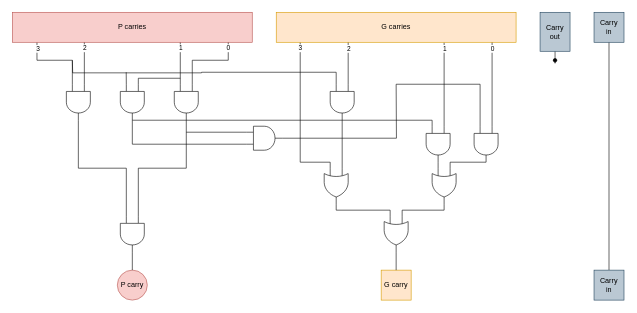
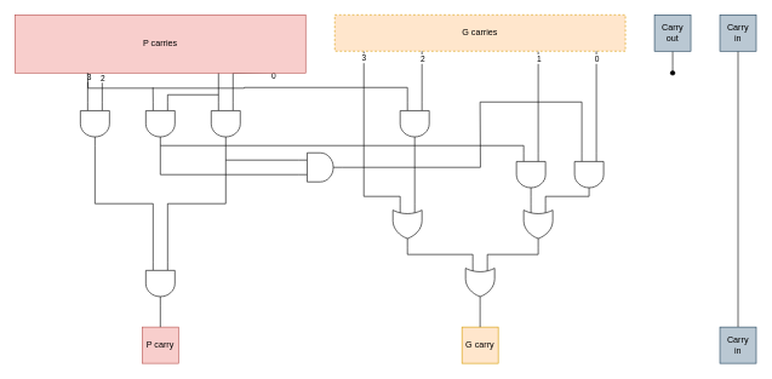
- <mxCell id="20" value="P carries" style="rounded=0;whiteSpace=wrap;html=1;fillColor=#f8cecc;strokeColor=#b85450;" parent="1" vertex="1"><mxGeometry x="20" y="20" width="400" height="50" as="geometry" /></mxCell>
+ <mxCell id="20" value="P carries" style="rounded=0;whiteSpace=wrap;html=1;fillColor=#f8cecc;strokeColor=#b85450;" parent="1" vertex="1"><mxGeometry x="20" y="20" width="400" height="80" as="geometry" /></mxCell>
- <mxCell id="54" value="G carries" style="rounded=0;whiteSpace=wrap;html=1;fillColor=#ffe6cc;strokeColor=#d79b00;" parent="1" vertex="1"><mxGeometry x="460" y="20" width="400" height="50" as="geometry" /></mxCell>
+ <mxCell id="54" value="G carries" style="rounded=0;whiteSpace=wrap;html=1;fillColor=#ffe6cc;strokeColor=#d79b00;dashed=1;" parent="1" vertex="1"><mxGeometry x="460" y="20" width="400" height="50" as="geometry" /></mxCell>
- <mxCell id="5" value="Carry&lt;br&gt;out" style="rounded=0;whiteSpace=wrap;html=1;fillColor=#bac8d3;strokeColor=#23445d;" parent="1" vertex="1"><mxGeometry x="900" y="20" width="50" height="65" as="geometry" /></mxCell>
+ <mxCell id="5" value="Carry&lt;br&gt;out" style="rounded=0;whiteSpace=wrap;html=1;fillColor=#bac8d3;strokeColor=#23445d;" parent="1" vertex="1"><mxGeometry x="900" y="20" width="50" height="50" as="geometry" /></mxCell>
- <mxCell id="8" value="P carry" style="ellipse;whiteSpace=wrap;html=1;fillColor=#f8cecc;strokeColor=#b85450;" parent="1" vertex="1"><mxGeometry x="195" y="450" width="50" height="50" as="geometry" /></mxCell>
+ <mxCell id="8" value="P carry" style="rounded=0;whiteSpace=wrap;html=1;fillColor=#f8cecc;strokeColor=#b85450;" parent="1" vertex="1"><mxGeometry x="195" y="450" width="50" height="50" as="geometry" /></mxCell>
